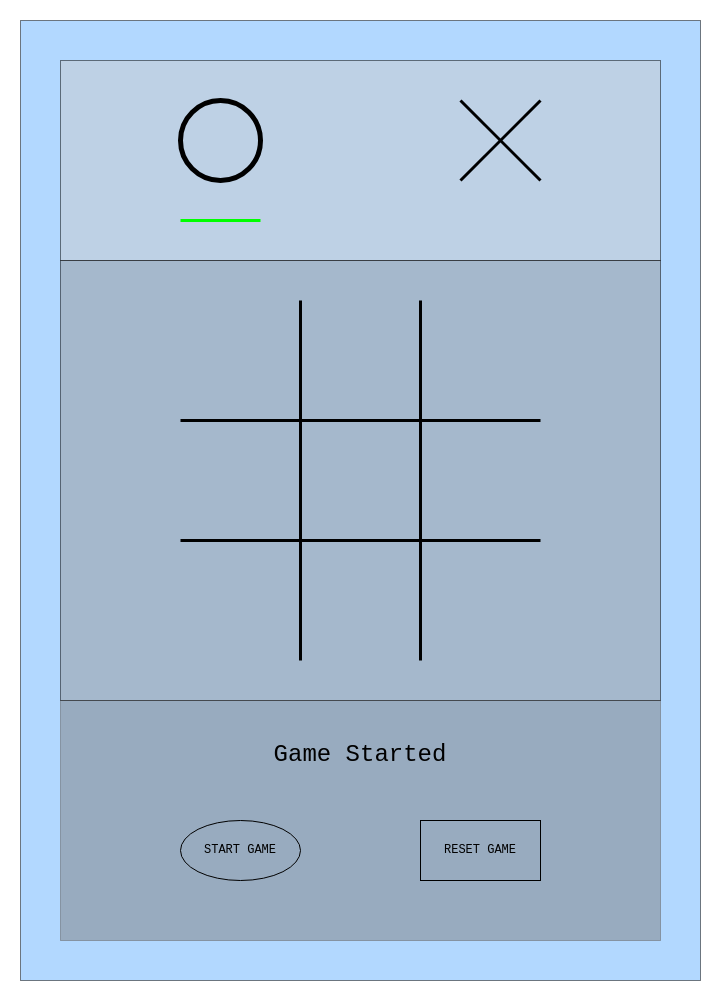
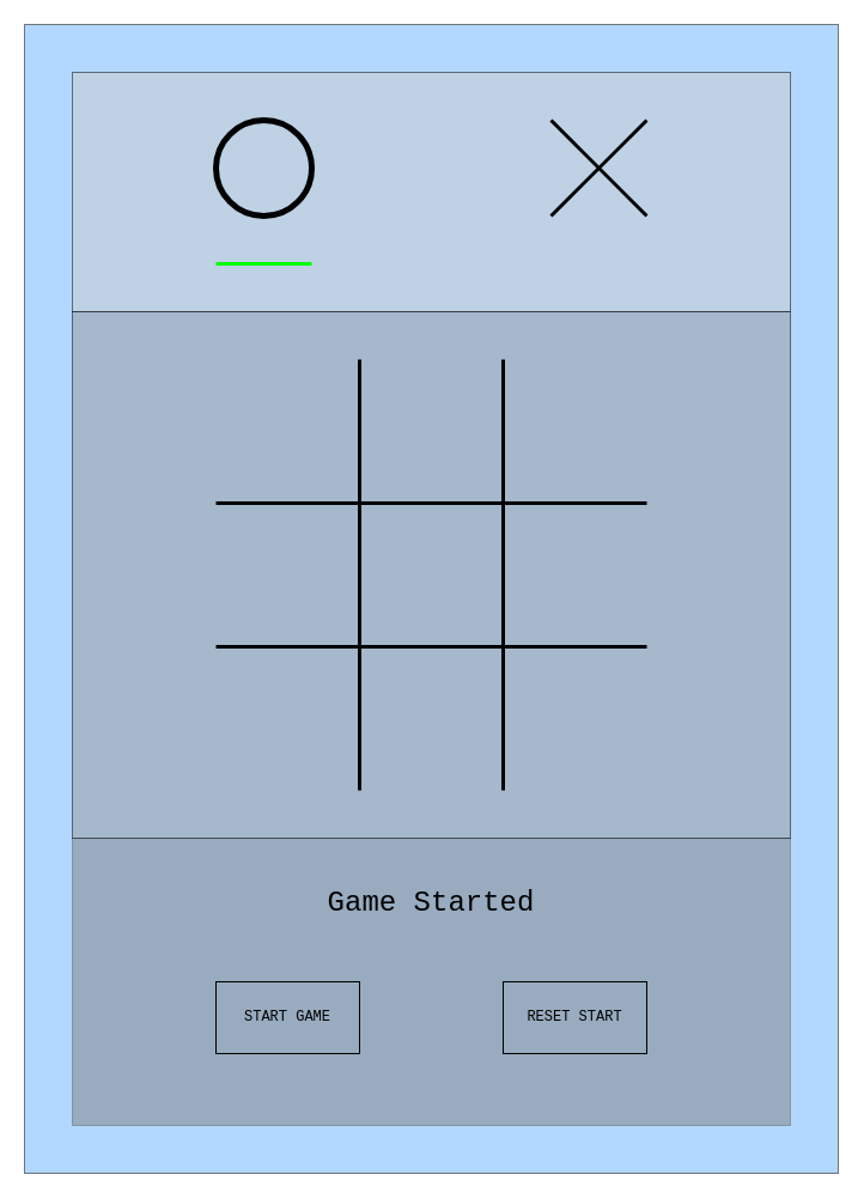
- <mxCell id="23" value="START GAME" style="ellipse;whiteSpace=wrap;html=1;fillColor=none;fontFamily=Courier New;" vertex="1" parent="1"><mxGeometry x="180" y="820" width="120" height="60" as="geometry" /></mxCell>
+ <mxCell id="23" value="START GAME" style="rounded=0;whiteSpace=wrap;html=1;fillColor=none;fontFamily=Courier New;" vertex="1" parent="1"><mxGeometry x="180" y="820" width="120" height="60" as="geometry" /></mxCell>
- <mxCell id="24" value="RESET GAME" style="rounded=0;whiteSpace=wrap;html=1;fillColor=none;fontFamily=Courier New;" vertex="1" parent="1"><mxGeometry x="420" y="820" width="120" height="60" as="geometry" /></mxCell>
+ <mxCell id="24" value="RESET START" style="rounded=0;whiteSpace=wrap;html=1;fillColor=none;fontFamily=Courier New;" vertex="1" parent="1"><mxGeometry x="420" y="820" width="120" height="60" as="geometry" /></mxCell>
